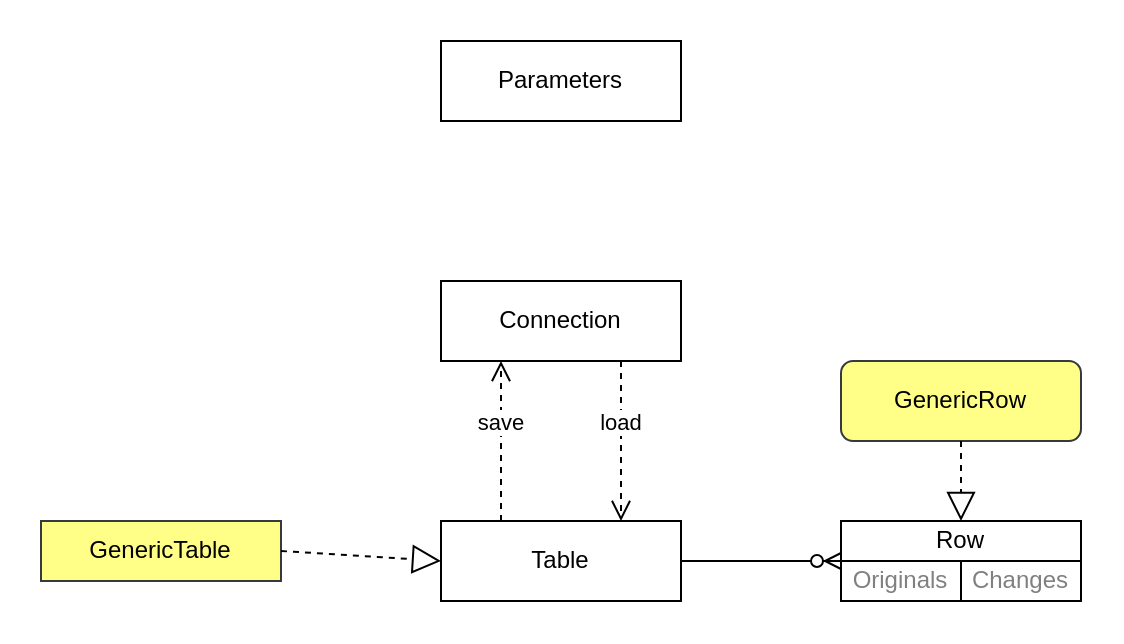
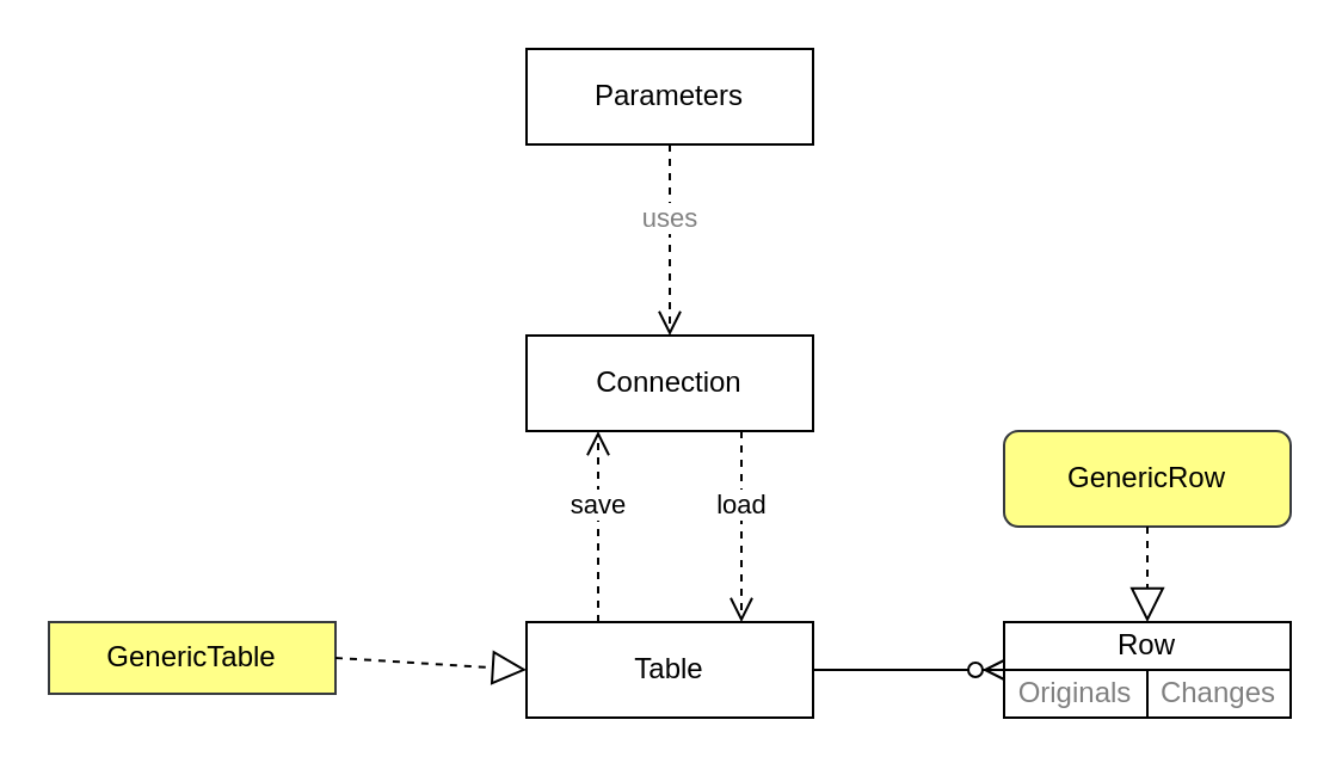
+ <mxCell id="11" value="uses" style="html=1;verticalAlign=bottom;endArrow=open;dashed=1;endSize=8;fontColor=#808080;exitX=0.5;exitY=1;exitDx=0;exitDy=0;entryX=0.5;entryY=0;entryDx=0;entryDy=0;" edge="1" parent="1" source="5" target="2"><mxGeometry relative="1" as="geometry"><mxPoint x="330" y="240" as="sourcePoint" /><mxPoint x="250" y="240" as="targetPoint" /></mxGeometry></mxCell>
